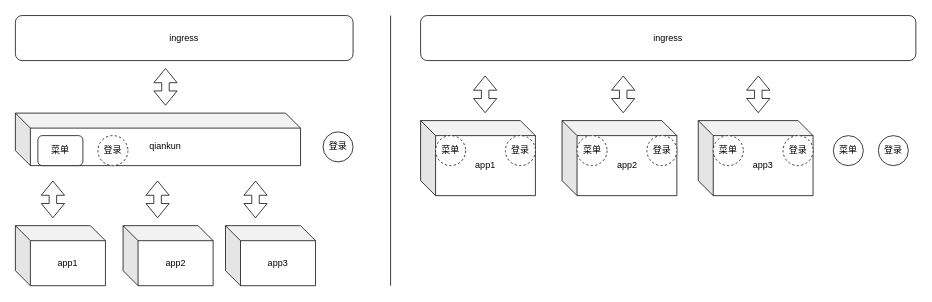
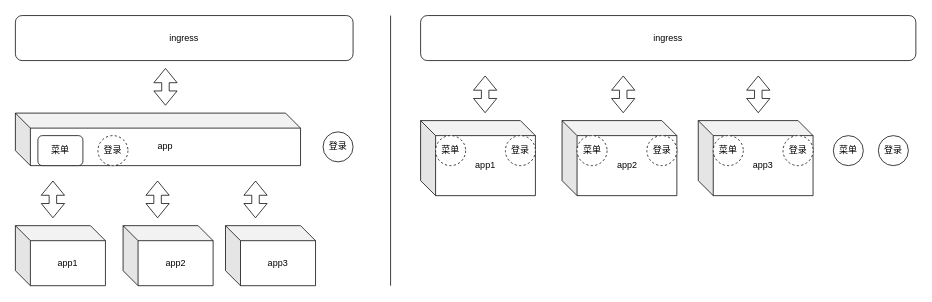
- <mxCell id="3" value="qiankun" style="shape=cube;whiteSpace=wrap;html=1;boundedLbl=1;backgroundOutline=1;darkOpacity=0.05;darkOpacity2=0.1;" vertex="1" parent="1"><mxGeometry x="20" y="150" width="380" height="70" as="geometry" /></mxCell>
+ <mxCell id="3" value="app" style="shape=cube;whiteSpace=wrap;html=1;boundedLbl=1;backgroundOutline=1;darkOpacity=0.05;darkOpacity2=0.1;" vertex="1" parent="1"><mxGeometry x="20" y="150" width="380" height="70" as="geometry" /></mxCell>
